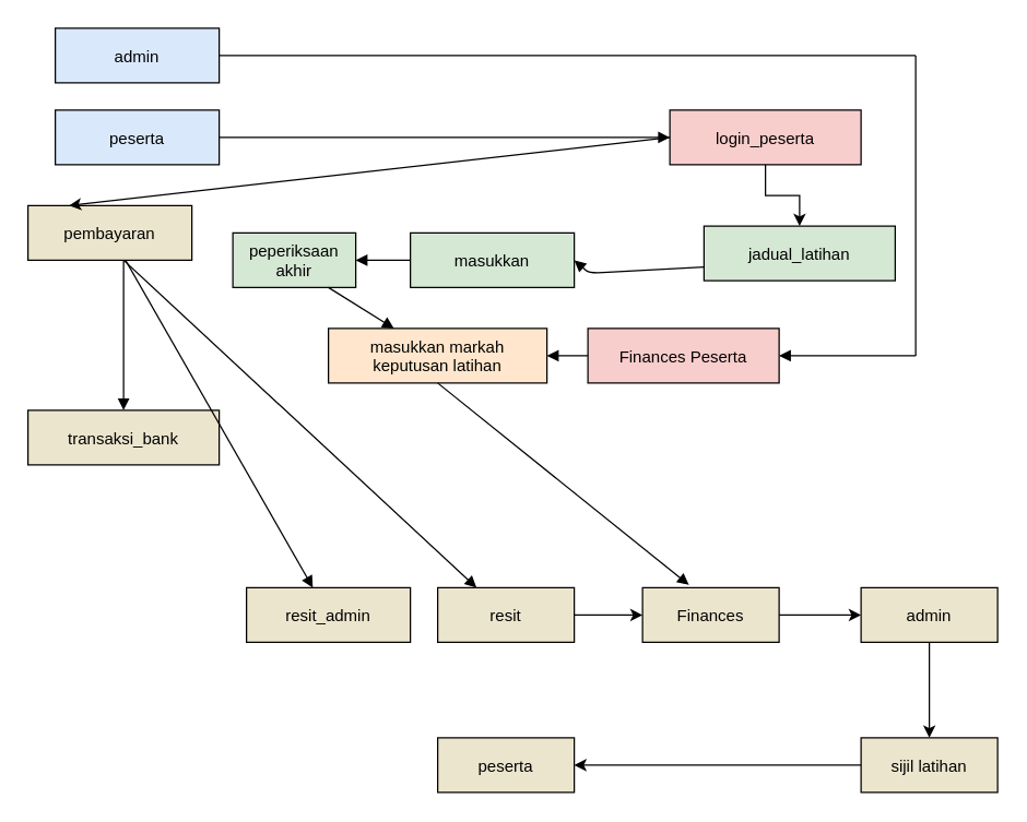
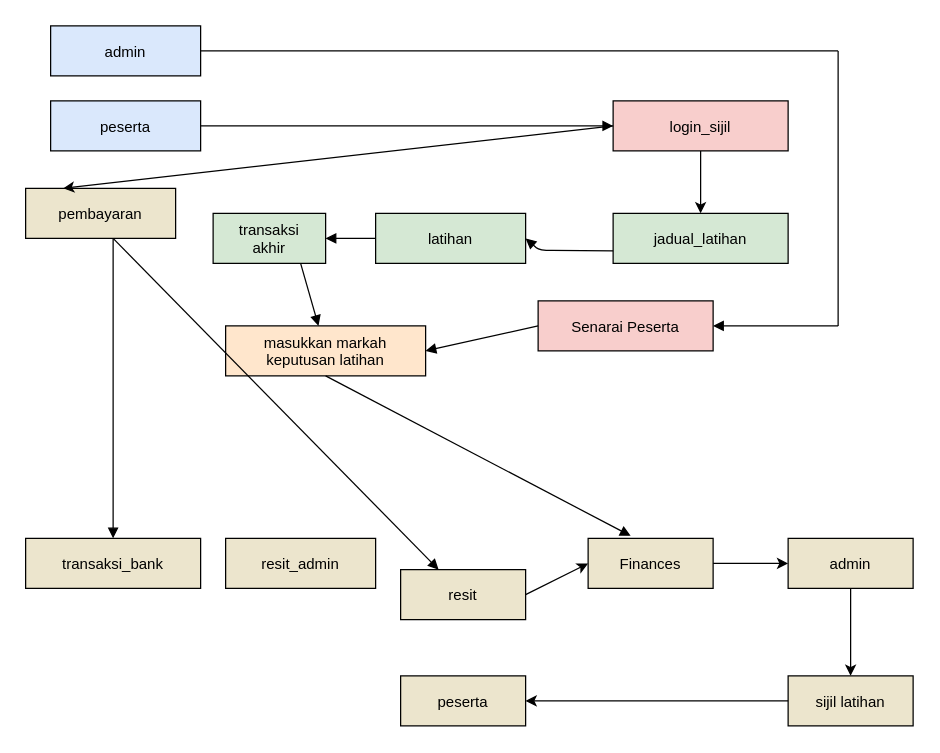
- <mxCell id="5" value="login_peserta" style="shape=rectangle;fillColor=#f8cecc;fontSize=12;" parent="1" vertex="1"><mxGeometry x="490" y="80" width="140" height="40" as="geometry" /></mxCell>
+ <mxCell id="5" value="login_sijil" style="shape=rectangle;fillColor=#f8cecc;fontSize=12;" parent="1" vertex="1"><mxGeometry x="490" y="80" width="140" height="40" as="geometry" /></mxCell>
- <mxCell id="34" value="peperiksaan&#10;akhir" style="shape=rectangle;fillColor=#d5e8d4;fontSize=12;" vertex="1" parent="1"><mxGeometry x="170" y="170" width="90" height="40" as="geometry" /></mxCell>
+ <mxCell id="34" value="transaksi&#10;akhir" style="shape=rectangle;fillColor=#d5e8d4;fontSize=12;" vertex="1" parent="1"><mxGeometry x="170" y="170" width="90" height="40" as="geometry" /></mxCell>
- <mxCell id="6" value="jadual_latihan" style="shape=rectangle;fillColor=#d5e8d4;fontSize=12;" parent="1" vertex="1"><mxGeometry x="515" y="165" width="140" height="40" as="geometry" /></mxCell>
+ <mxCell id="6" value="jadual_latihan" style="shape=rectangle;fillColor=#d5e8d4;fontSize=12;" parent="1" vertex="1"><mxGeometry x="490" y="170" width="140" height="40" as="geometry" /></mxCell>
- <mxCell id="32" value="masukkan" style="shape=rectangle;fillColor=#d5e8d4;fontSize=12;" parent="1" vertex="1"><mxGeometry x="300" y="170" width="120" height="40" as="geometry" /></mxCell>
+ <mxCell id="32" value="latihan" style="shape=rectangle;fillColor=#d5e8d4;fontSize=12;" parent="1" vertex="1"><mxGeometry x="300" y="170" width="120" height="40" as="geometry" /></mxCell>
- <mxCell id="7" value="masukkan markah&#10;keputusan latihan" style="shape=rectangle;fillColor=#ffe6cc;fontSize=12;" parent="1" vertex="1"><mxGeometry x="240" y="240" width="160" height="40" as="geometry" /></mxCell>
+ <mxCell id="7" value="masukkan markah&#10;keputusan latihan" style="shape=rectangle;fillColor=#ffe6cc;fontSize=12;" parent="1" vertex="1"><mxGeometry x="180" y="260" width="160" height="40" as="geometry" /></mxCell>
- <mxCell id="20" value="Finances Peserta" style="shape=rectangle;fillColor=#f8cecc;fontSize=12;" parent="1" vertex="1"><mxGeometry x="430" y="240" width="140" height="40" as="geometry" /></mxCell>
+ <mxCell id="20" value="Senarai Peserta" style="shape=rectangle;fillColor=#f8cecc;fontSize=12;" parent="1" vertex="1"><mxGeometry x="430" y="240" width="140" height="40" as="geometry" /></mxCell>
- <mxCell id="16" style="endArrow=block;" parent="1" source="8" target="11" edge="1"><mxGeometry relative="1" as="geometry" /></mxCell>
- <mxCell id="9" value="transaksi_bank" style="shape=rectangle;fillColor=#ece5cd;fontSize=12;" parent="1" vertex="1"><mxGeometry x="20" y="300" width="140" height="40" as="geometry" /></mxCell>
+ <mxCell id="9" value="transaksi_bank" style="shape=rectangle;fillColor=#ece5cd;fontSize=12;" parent="1" vertex="1"><mxGeometry x="20" y="430" width="140" height="40" as="geometry" /></mxCell>
- <mxCell id="10" value="resit" style="shape=rectangle;fillColor=#ece5cd;fontSize=12;" parent="1" vertex="1"><mxGeometry x="320" y="430" width="100" height="40" as="geometry" /></mxCell>
+ <mxCell id="10" value="resit" style="shape=rectangle;fillColor=#ece5cd;fontSize=12;" parent="1" vertex="1"><mxGeometry x="320" y="455" width="100" height="40" as="geometry" /></mxCell>
